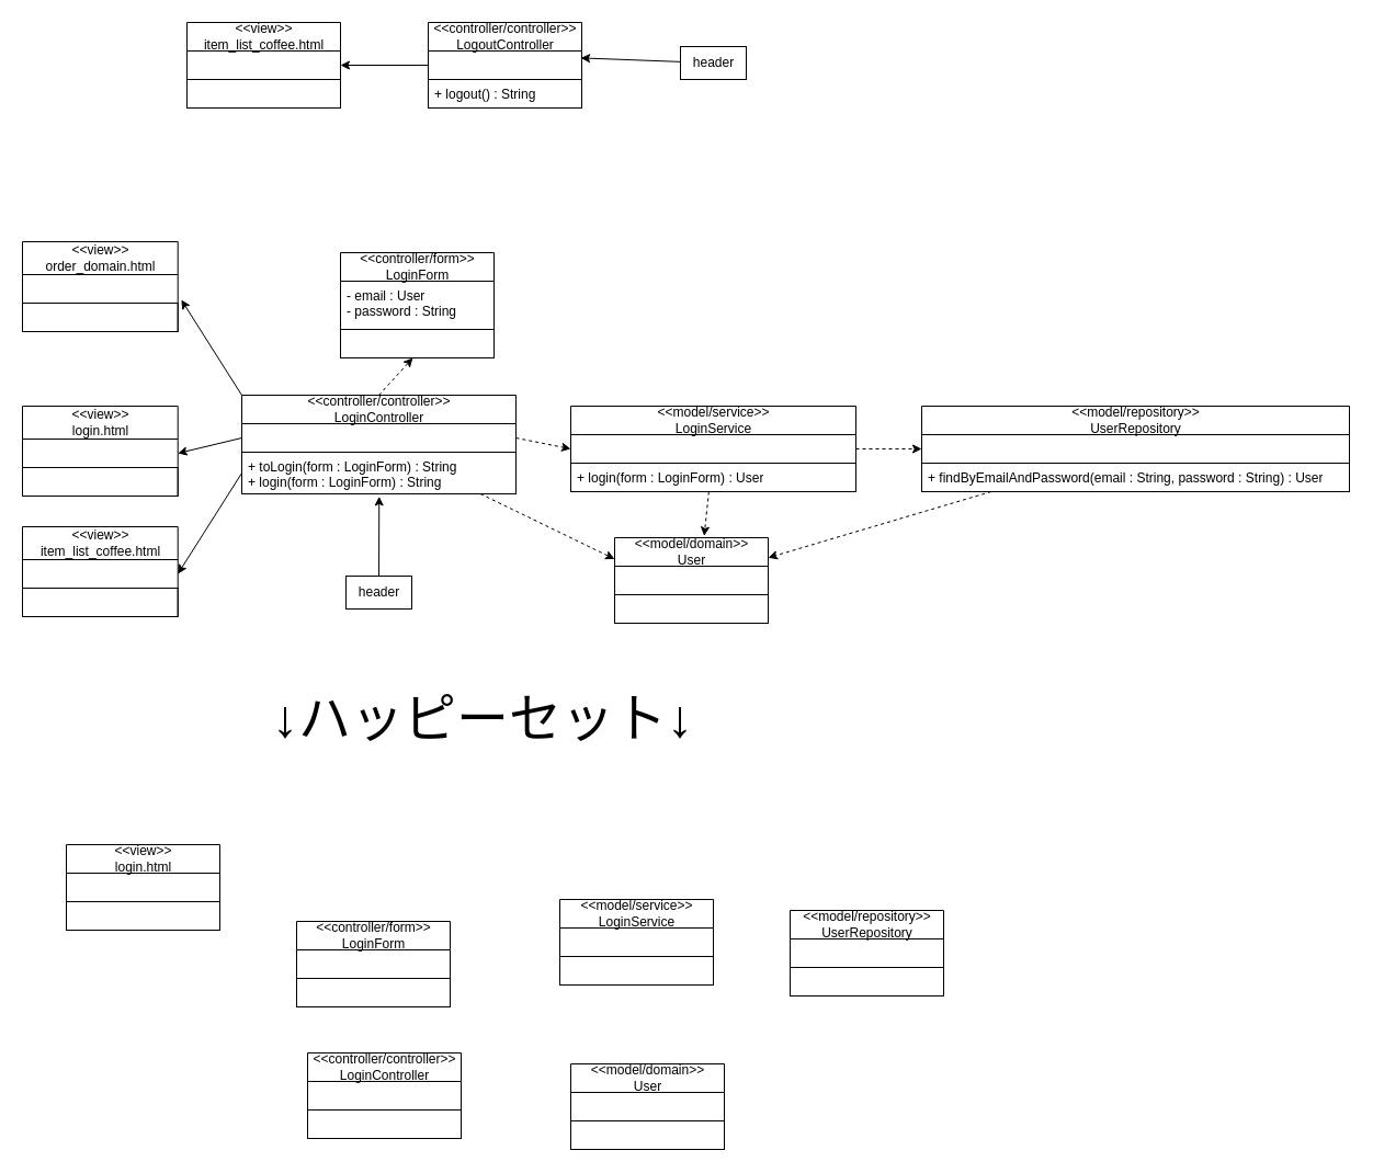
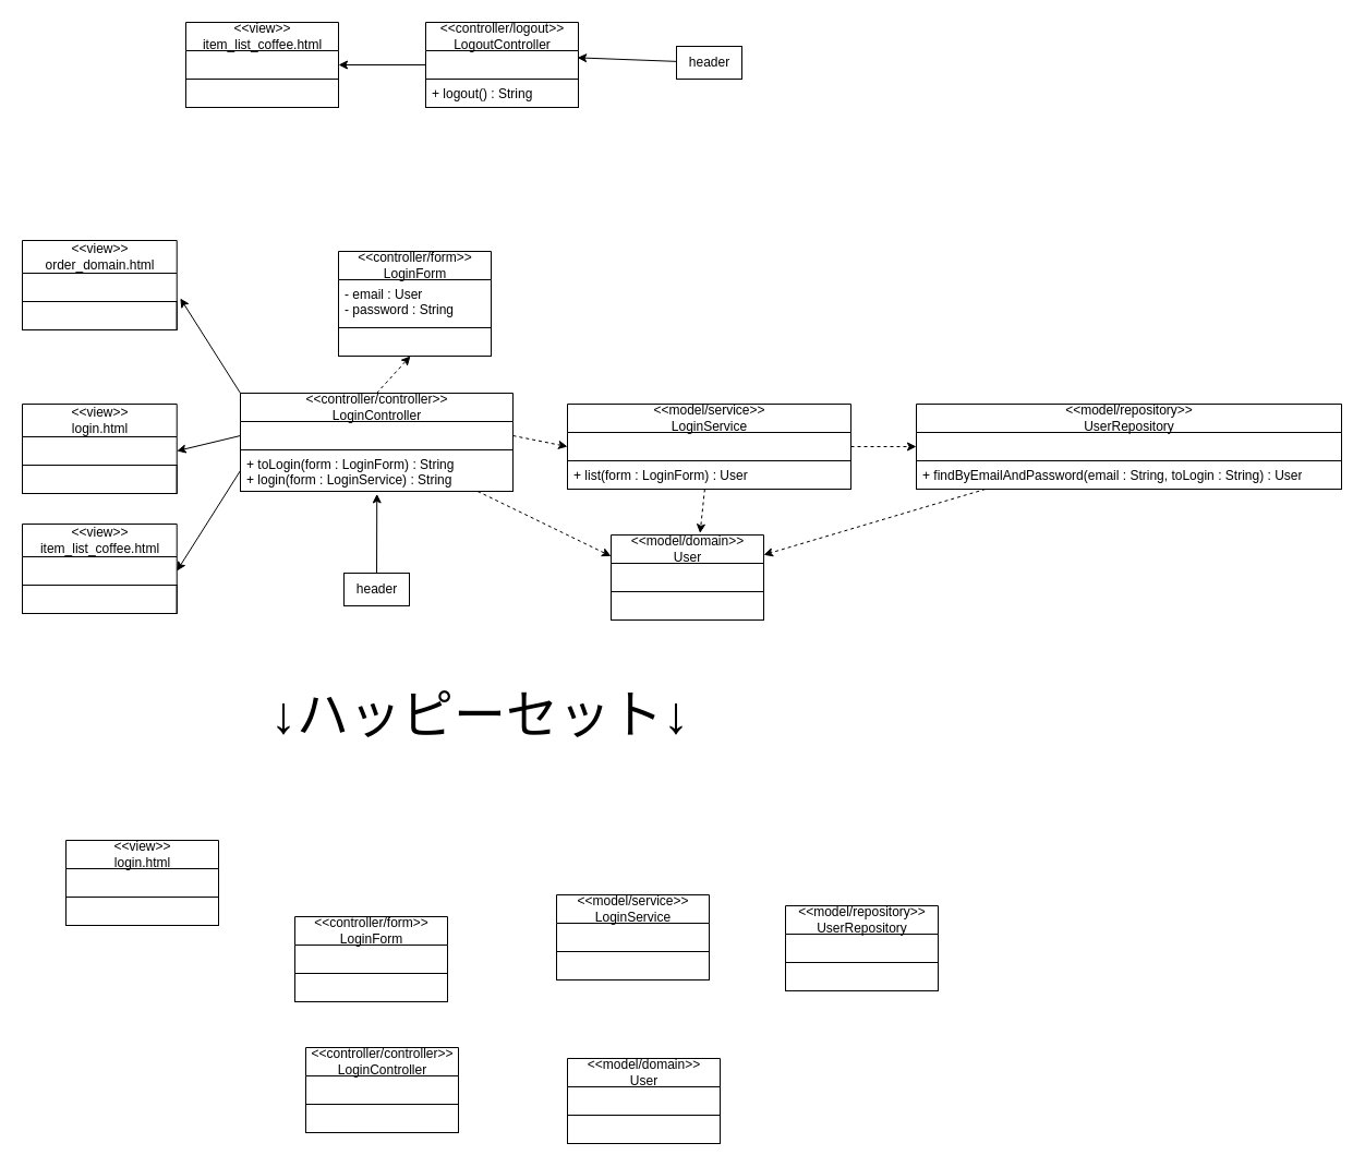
- <mxCell id="57" value="&amp;lt;&amp;lt;controller/controller&amp;gt;&amp;gt;&lt;br&gt;LogoutController" style="swimlane;fontStyle=0;childLayout=stackLayout;horizontal=1;startSize=26;fillColor=none;horizontalStack=0;resizeParent=1;resizeParentMax=0;resizeLast=0;collapsible=1;marginBottom=0;html=1;" parent="1" vertex="1"><mxGeometry x="390" y="20" width="140" height="78" as="geometry" /></mxCell>
+ <mxCell id="57" value="&amp;lt;&amp;lt;controller/logout&amp;gt;&amp;gt;&lt;br&gt;LogoutController" style="swimlane;fontStyle=0;childLayout=stackLayout;horizontal=1;startSize=26;fillColor=none;horizontalStack=0;resizeParent=1;resizeParentMax=0;resizeLast=0;collapsible=1;marginBottom=0;html=1;" parent="1" vertex="1"><mxGeometry x="390" y="20" width="140" height="78" as="geometry" /></mxCell>
- <mxCell id="32" value="+ toLogin(form : LoginForm) : String&lt;br&gt;+ login(form : LoginForm) : String" style="text;strokeColor=default;fillColor=none;align=left;verticalAlign=top;spacingLeft=4;spacingRight=4;overflow=hidden;rotatable=0;points=[[0,0.5],[1,0.5]];portConstraint=eastwest;whiteSpace=wrap;html=1;" parent="30" vertex="1"><mxGeometry y="52" width="250" height="38" as="geometry" /></mxCell>
+ <mxCell id="32" value="+ toLogin(form : LoginForm) : String&lt;br&gt;+ login(form : LoginService) : String" style="text;strokeColor=default;fillColor=none;align=left;verticalAlign=top;spacingLeft=4;spacingRight=4;overflow=hidden;rotatable=0;points=[[0,0.5],[1,0.5]];portConstraint=eastwest;whiteSpace=wrap;html=1;" parent="30" vertex="1"><mxGeometry y="52" width="250" height="38" as="geometry" /></mxCell>
- <mxCell id="36" value="+ login(form : LoginForm) : User" style="text;strokeColor=default;fillColor=none;align=left;verticalAlign=top;spacingLeft=4;spacingRight=4;overflow=hidden;rotatable=0;points=[[0,0.5],[1,0.5]];portConstraint=eastwest;whiteSpace=wrap;html=1;" parent="34" vertex="1"><mxGeometry y="52" width="260" height="26" as="geometry" /></mxCell>
+ <mxCell id="36" value="+ list(form : LoginForm) : User" style="text;strokeColor=default;fillColor=none;align=left;verticalAlign=top;spacingLeft=4;spacingRight=4;overflow=hidden;rotatable=0;points=[[0,0.5],[1,0.5]];portConstraint=eastwest;whiteSpace=wrap;html=1;" parent="34" vertex="1"><mxGeometry y="52" width="260" height="26" as="geometry" /></mxCell>
- <mxCell id="43" value="+ findByEmailAndPassword(email : String, password : String) : User" style="text;strokeColor=default;fillColor=none;align=left;verticalAlign=top;spacingLeft=4;spacingRight=4;overflow=hidden;rotatable=0;points=[[0,0.5],[1,0.5]];portConstraint=eastwest;whiteSpace=wrap;html=1;" parent="41" vertex="1"><mxGeometry y="52" width="390" height="26" as="geometry" /></mxCell>
+ <mxCell id="43" value="+ findByEmailAndPassword(email : String, toLogin : String) : User" style="text;strokeColor=default;fillColor=none;align=left;verticalAlign=top;spacingLeft=4;spacingRight=4;overflow=hidden;rotatable=0;points=[[0,0.5],[1,0.5]];portConstraint=eastwest;whiteSpace=wrap;html=1;" parent="41" vertex="1"><mxGeometry y="52" width="390" height="26" as="geometry" /></mxCell>
